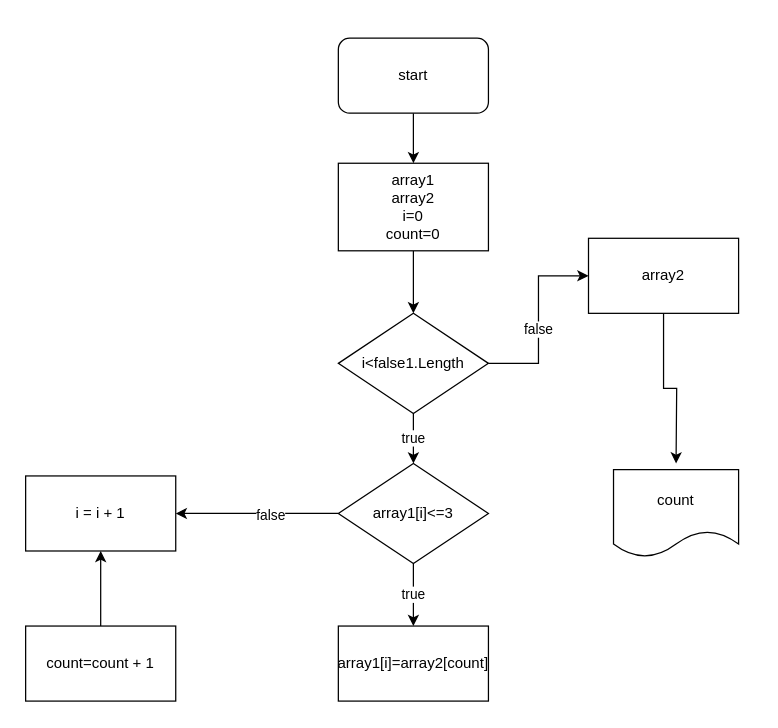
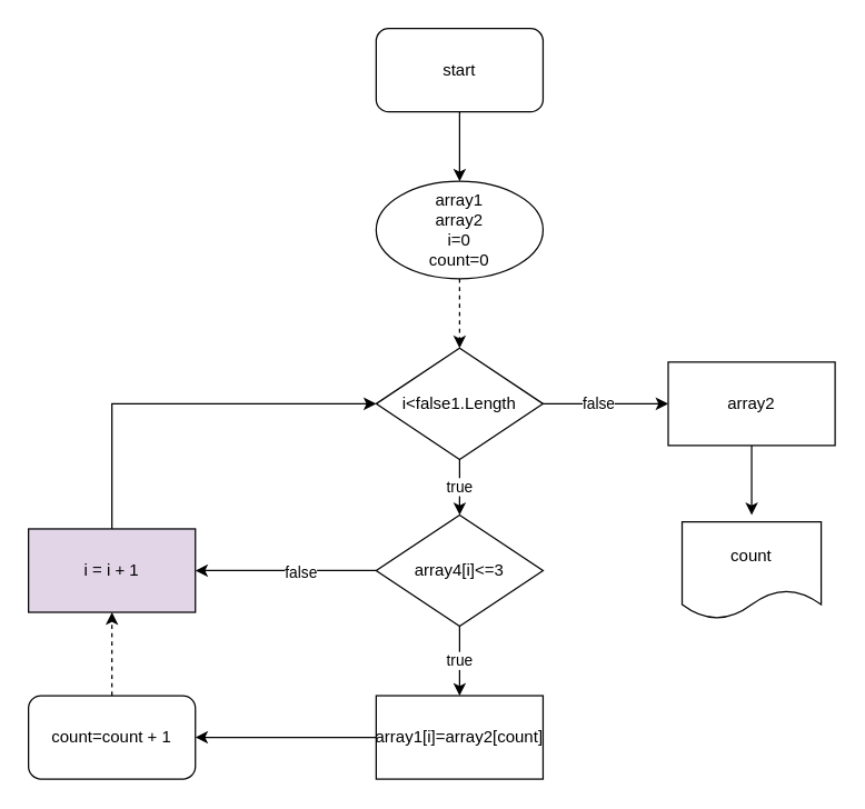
- <mxCell id="3" value="start" style="rounded=1;whiteSpace=wrap;html=1;" vertex="1" parent="1"><mxGeometry x="270" y="30" width="120" height="60" as="geometry" /></mxCell>
+ <mxCell id="3" value="start" style="rounded=1;whiteSpace=wrap;html=1;" vertex="1" parent="1"><mxGeometry x="270" y="20" width="120" height="60" as="geometry" /></mxCell>
- <mxCell id="6" value="array1&lt;br&gt;array2&lt;br&gt;i=0&lt;br&gt;count=0" style="rounded=0;whiteSpace=wrap;html=1;" vertex="1" parent="1"><mxGeometry x="270" y="130" width="120" height="70" as="geometry" /></mxCell>
+ <mxCell id="6" value="array1&lt;br&gt;array2&lt;br&gt;i=0&lt;br&gt;count=0" style="ellipse;whiteSpace=wrap;html=1;" vertex="1" parent="1"><mxGeometry x="270" y="130" width="120" height="70" as="geometry" /></mxCell>
- <mxCell id="21" value="array2" style="rounded=0;whiteSpace=wrap;html=1;" vertex="1" parent="1"><mxGeometry x="470" y="190" width="120" height="60" as="geometry" /></mxCell>
+ <mxCell id="21" value="array2" style="rounded=0;whiteSpace=wrap;html=1;" vertex="1" parent="1"><mxGeometry x="480" y="260" width="120" height="60" as="geometry" /></mxCell>
- <mxCell id="5" style="edgeStyle=orthogonalEdgeStyle;rounded=0;orthogonalLoop=1;jettySize=auto;html=1;exitX=0.5;exitY=1;exitDx=0;exitDy=0;entryX=0.5;entryY=0;entryDx=0;entryDy=0;" edge="1" parent="1" source="6" target="9"><mxGeometry relative="1" as="geometry" /></mxCell>
+ <mxCell id="5" style="edgeStyle=orthogonalEdgeStyle;rounded=0;orthogonalLoop=1;jettySize=auto;html=1;exitX=0.5;exitY=1;exitDx=0;exitDy=0;entryX=0.5;entryY=0;entryDx=0;entryDy=0;dashed=1;" edge="1" parent="1" source="6" target="9"><mxGeometry relative="1" as="geometry" /></mxCell>
+ <mxCell id="16" style="edgeStyle=orthogonalEdgeStyle;rounded=0;orthogonalLoop=1;jettySize=auto;html=1;exitX=0.5;exitY=0;exitDx=0;exitDy=0;entryX=0;entryY=0.5;entryDx=0;entryDy=0;" edge="1" parent="1" source="17" target="9"><mxGeometry relative="1" as="geometry" /></mxCell>
- <mxCell id="17" value="i = i + 1" style="rounded=0;whiteSpace=wrap;html=1;" vertex="1" parent="1"><mxGeometry x="20" y="380" width="120" height="60" as="geometry" /></mxCell>
+ <mxCell id="17" value="i = i + 1" style="rounded=0;whiteSpace=wrap;html=1;fillColor=#e1d5e7;" vertex="1" parent="1"><mxGeometry x="20" y="380" width="120" height="60" as="geometry" /></mxCell>
- <mxCell id="13" value="array1[i]&amp;lt;=3" style="rhombus;whiteSpace=wrap;html=1;" vertex="1" parent="1"><mxGeometry x="270" y="370" width="120" height="80" as="geometry" /></mxCell>
+ <mxCell id="13" value="array4[i]&amp;lt;=3" style="rhombus;whiteSpace=wrap;html=1;" vertex="1" parent="1"><mxGeometry x="270" y="370" width="120" height="80" as="geometry" /></mxCell>
- <mxCell id="18" style="edgeStyle=orthogonalEdgeStyle;rounded=0;orthogonalLoop=1;jettySize=auto;html=1;entryX=0.5;entryY=1;entryDx=0;entryDy=0;" edge="1" parent="1" source="19" target="17"><mxGeometry relative="1" as="geometry" /></mxCell>
+ <mxCell id="18" style="edgeStyle=orthogonalEdgeStyle;rounded=0;orthogonalLoop=1;jettySize=auto;html=1;entryX=0.5;entryY=1;entryDx=0;entryDy=0;dashed=1;" edge="1" parent="1" source="19" target="17"><mxGeometry relative="1" as="geometry" /></mxCell>
- <mxCell id="19" value="count=count + 1" style="rounded=0;whiteSpace=wrap;html=1;" vertex="1" parent="1"><mxGeometry x="20" y="500" width="120" height="60" as="geometry" /></mxCell>
+ <mxCell id="19" value="count=count + 1" style="whiteSpace=wrap;html=1;rounded=1;" vertex="1" parent="1"><mxGeometry x="20" y="500" width="120" height="60" as="geometry" /></mxCell>
+ <mxCell id="14" style="edgeStyle=orthogonalEdgeStyle;rounded=0;orthogonalLoop=1;jettySize=auto;html=1;exitX=0;exitY=0.5;exitDx=0;exitDy=0;entryX=1;entryY=0.5;entryDx=0;entryDy=0;" edge="1" parent="1" source="15" target="19"><mxGeometry relative="1" as="geometry" /></mxCell>
